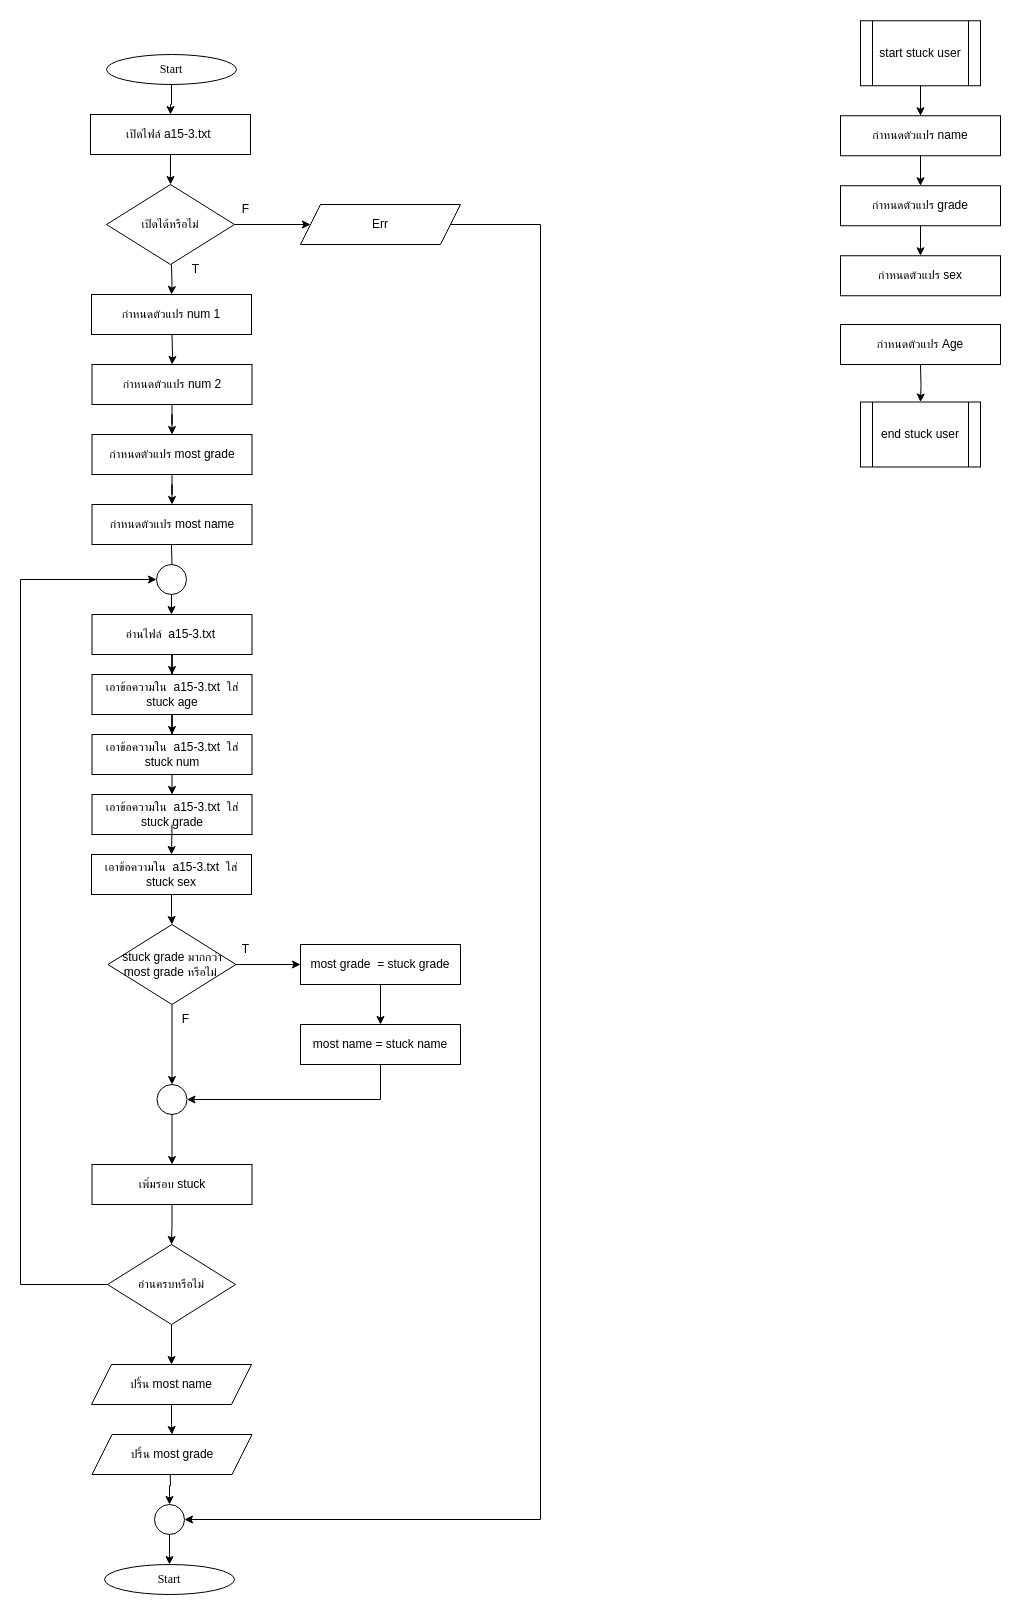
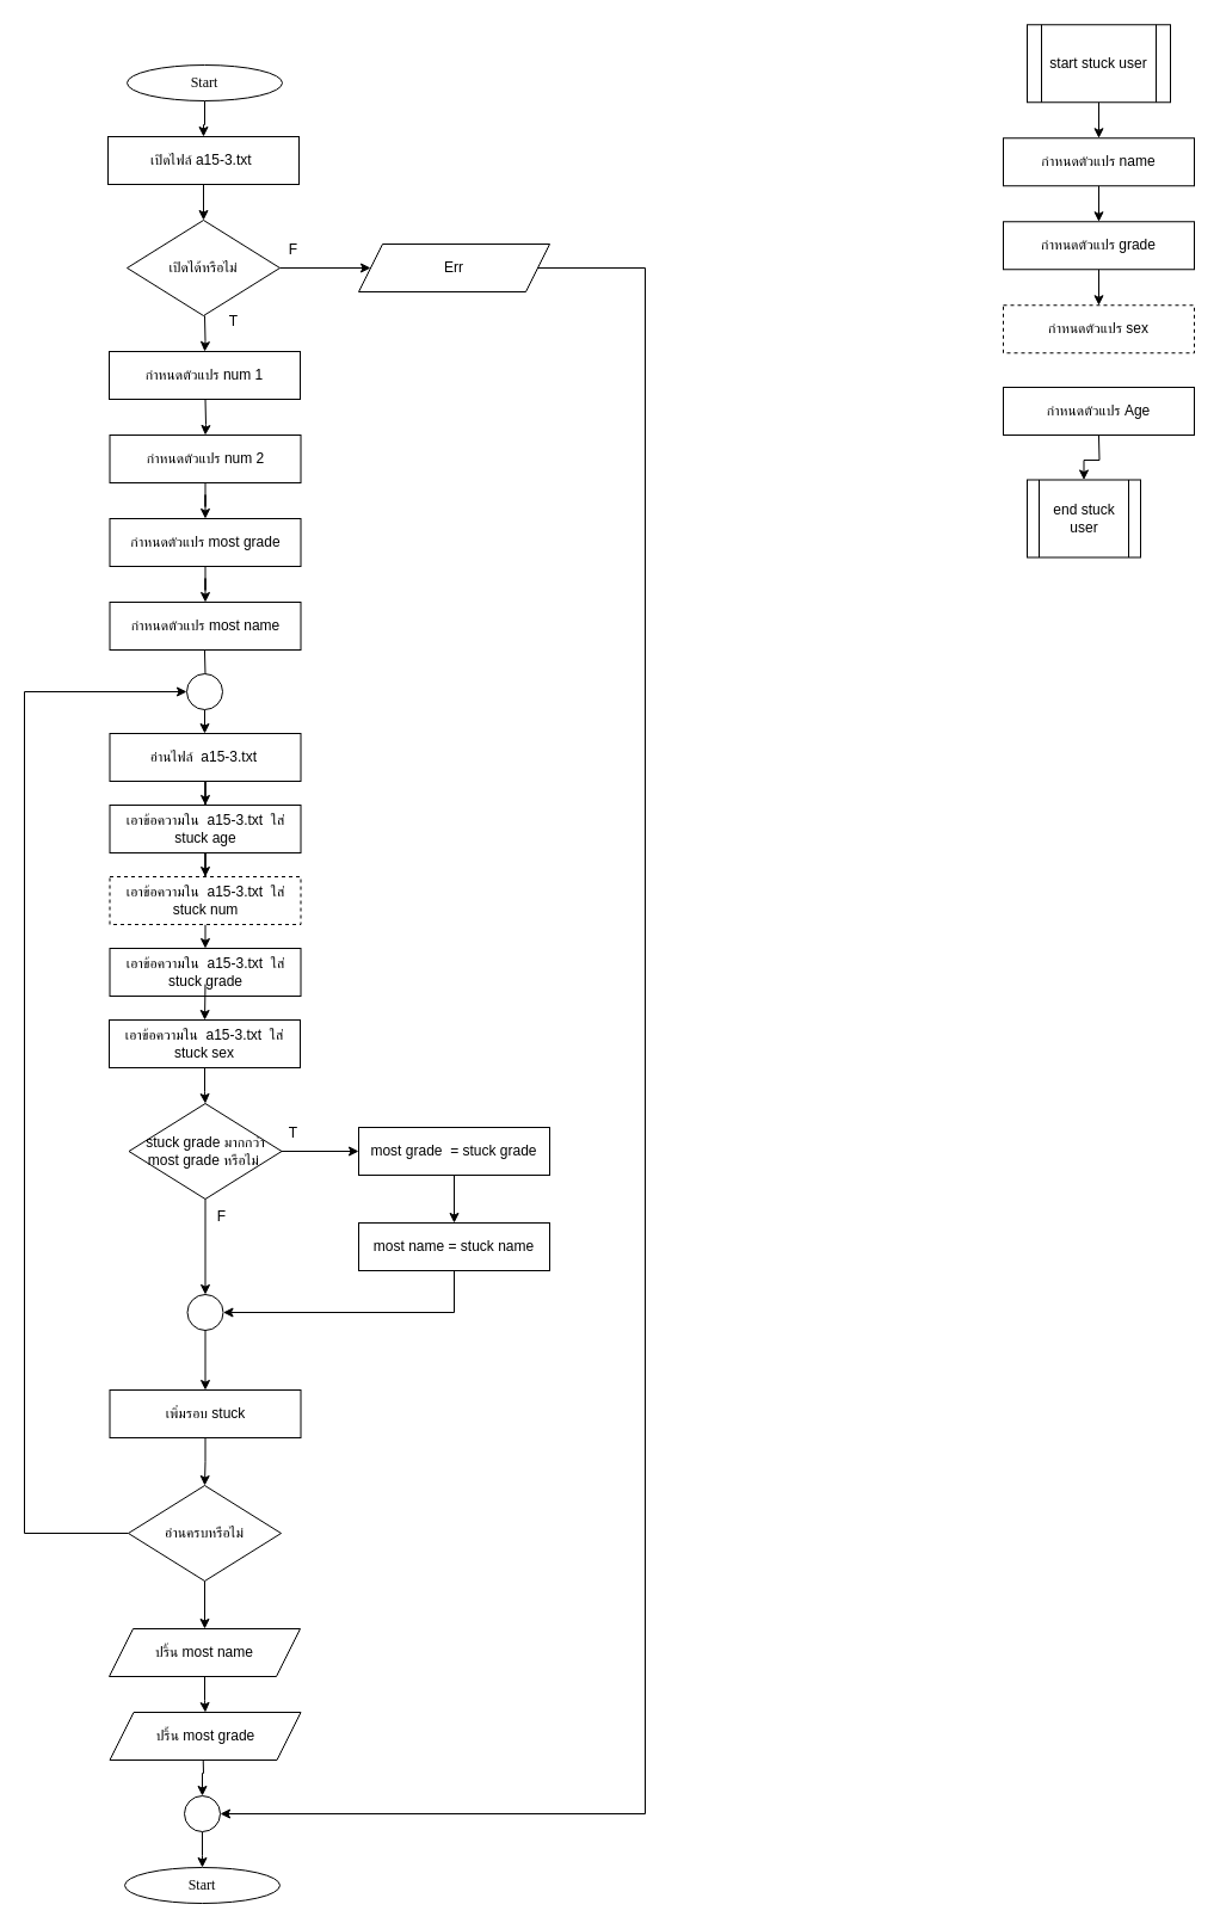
- <mxCell id="40" value="กำหนดตัวแปร sex" style="rounded=0;whiteSpace=wrap;html=1;" vertex="1" parent="1"><mxGeometry x="840" y="255.25" width="160" height="40" as="geometry" /></mxCell>
+ <mxCell id="40" value="กำหนดตัวแปร sex" style="rounded=0;whiteSpace=wrap;html=1;dashed=1;" vertex="1" parent="1"><mxGeometry x="840" y="255.25" width="160" height="40" as="geometry" /></mxCell>
- <mxCell id="41" value="end stuck user" style="shape=process;whiteSpace=wrap;html=1;backgroundOutline=1;" vertex="1" parent="1"><mxGeometry x="860" y="401.5" width="120" height="65" as="geometry" /></mxCell>
+ <mxCell id="41" value="end stuck user" style="shape=process;whiteSpace=wrap;html=1;backgroundOutline=1;" vertex="1" parent="1"><mxGeometry x="860" y="401.5" width="95" height="65" as="geometry" /></mxCell>
- <mxCell id="11" value="เอาข้อความใน&amp;nbsp;&amp;nbsp;a15-3.txt&amp;nbsp; ใส่ stuck num" style="rounded=0;whiteSpace=wrap;html=1;" vertex="1" parent="1"><mxGeometry x="91.5" y="734" width="160" height="40" as="geometry" /></mxCell>
+ <mxCell id="11" value="เอาข้อความใน&amp;nbsp;&amp;nbsp;a15-3.txt&amp;nbsp; ใส่ stuck num" style="rounded=0;whiteSpace=wrap;html=1;dashed=1;" vertex="1" parent="1"><mxGeometry x="91.5" y="734" width="160" height="40" as="geometry" /></mxCell>
